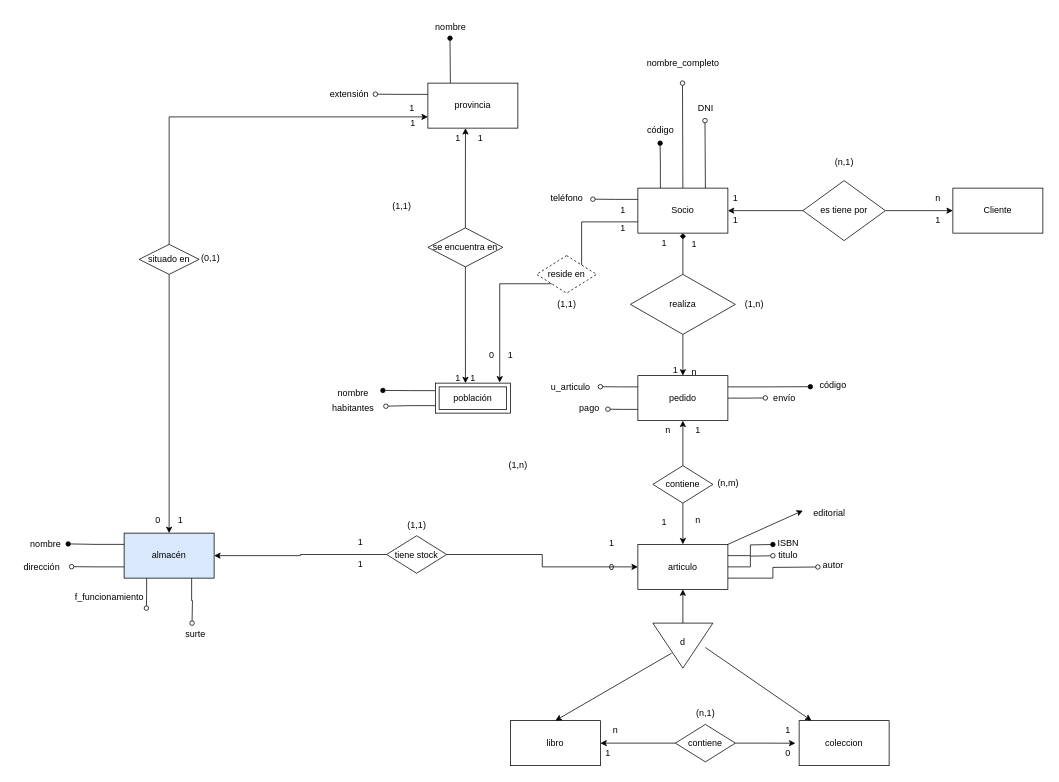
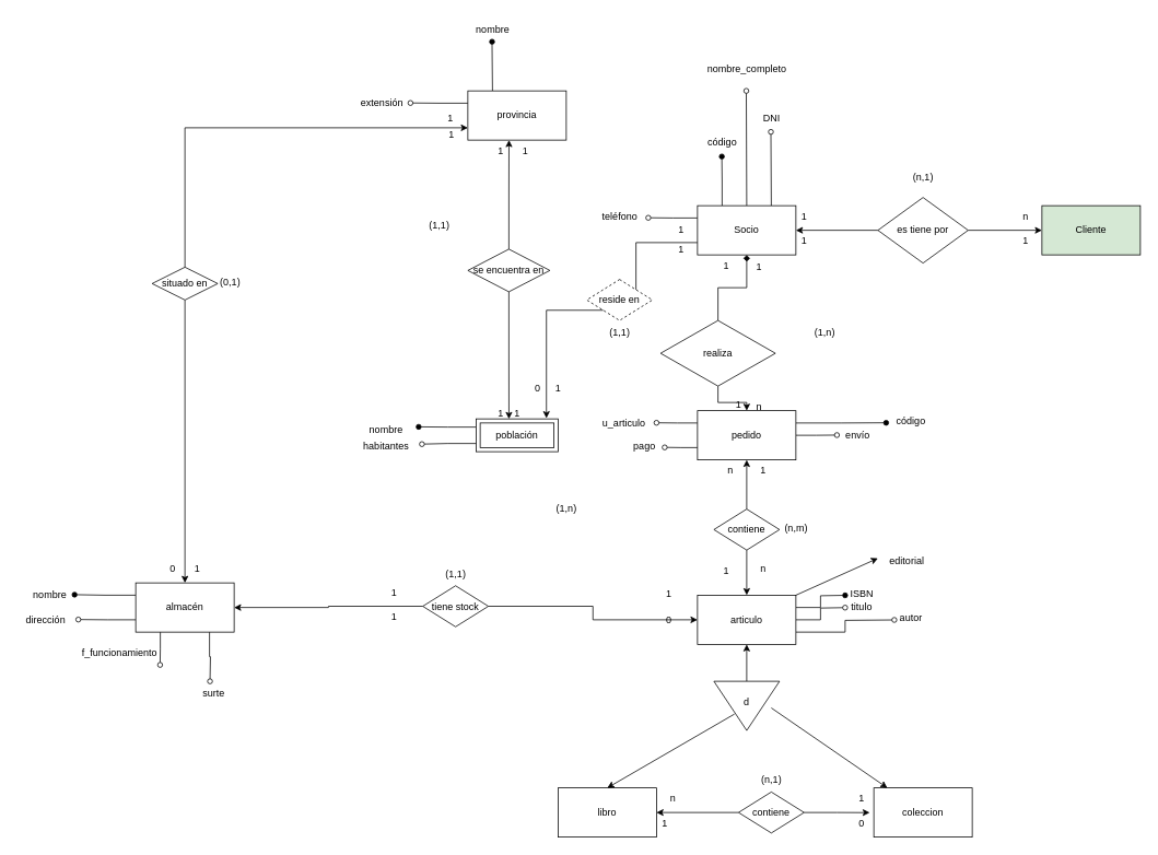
- <mxCell id="33" value="Cliente" style="rounded=0;whiteSpace=wrap;html=1;" vertex="1" parent="1"><mxGeometry x="1270" y="250" width="120" height="60" as="geometry" /></mxCell>
+ <mxCell id="33" value="Cliente" style="rounded=0;whiteSpace=wrap;html=1;fillColor=#d5e8d4;" vertex="1" parent="1"><mxGeometry x="1270" y="250" width="120" height="60" as="geometry" /></mxCell>
- <mxCell id="60" value="realiza" style="rhombus;whiteSpace=wrap;html=1;" vertex="1" parent="1"><mxGeometry x="840" y="365" width="140" height="80" as="geometry" /></mxCell>
+ <mxCell id="60" value="realiza" style="rhombus;whiteSpace=wrap;html=1;" vertex="1" parent="1"><mxGeometry x="805" y="390" width="140" height="80" as="geometry" /></mxCell>
- <mxCell id="22" value="almacén" style="rounded=0;whiteSpace=wrap;html=1;fillColor=#dae8fc;" vertex="1" parent="1"><mxGeometry x="165" y="710" width="120" height="60" as="geometry" /></mxCell>
+ <mxCell id="22" value="almacén" style="rounded=0;whiteSpace=wrap;html=1;" vertex="1" parent="1"><mxGeometry x="165" y="710" width="120" height="60" as="geometry" /></mxCell>
